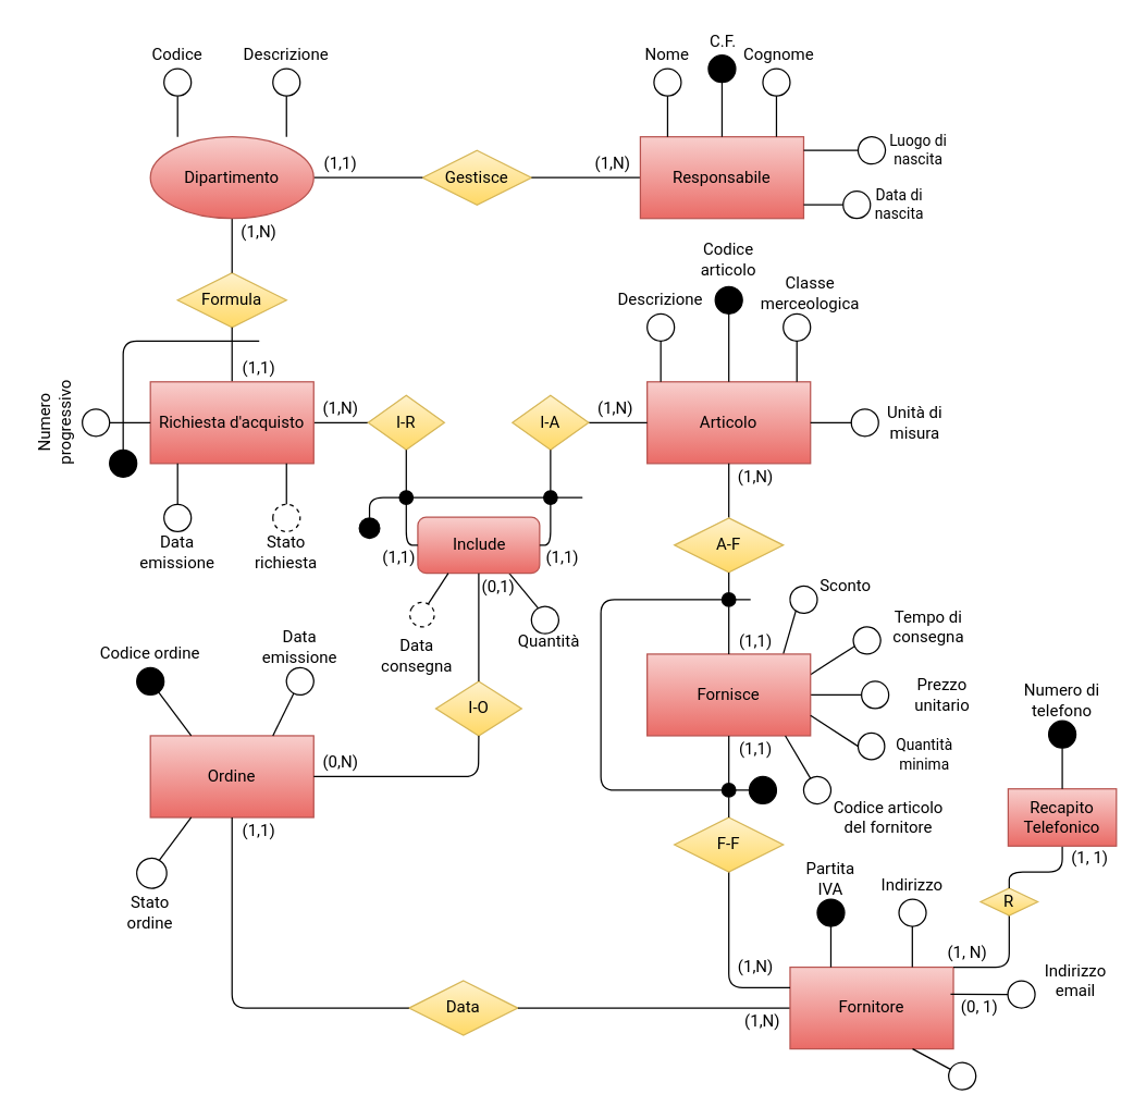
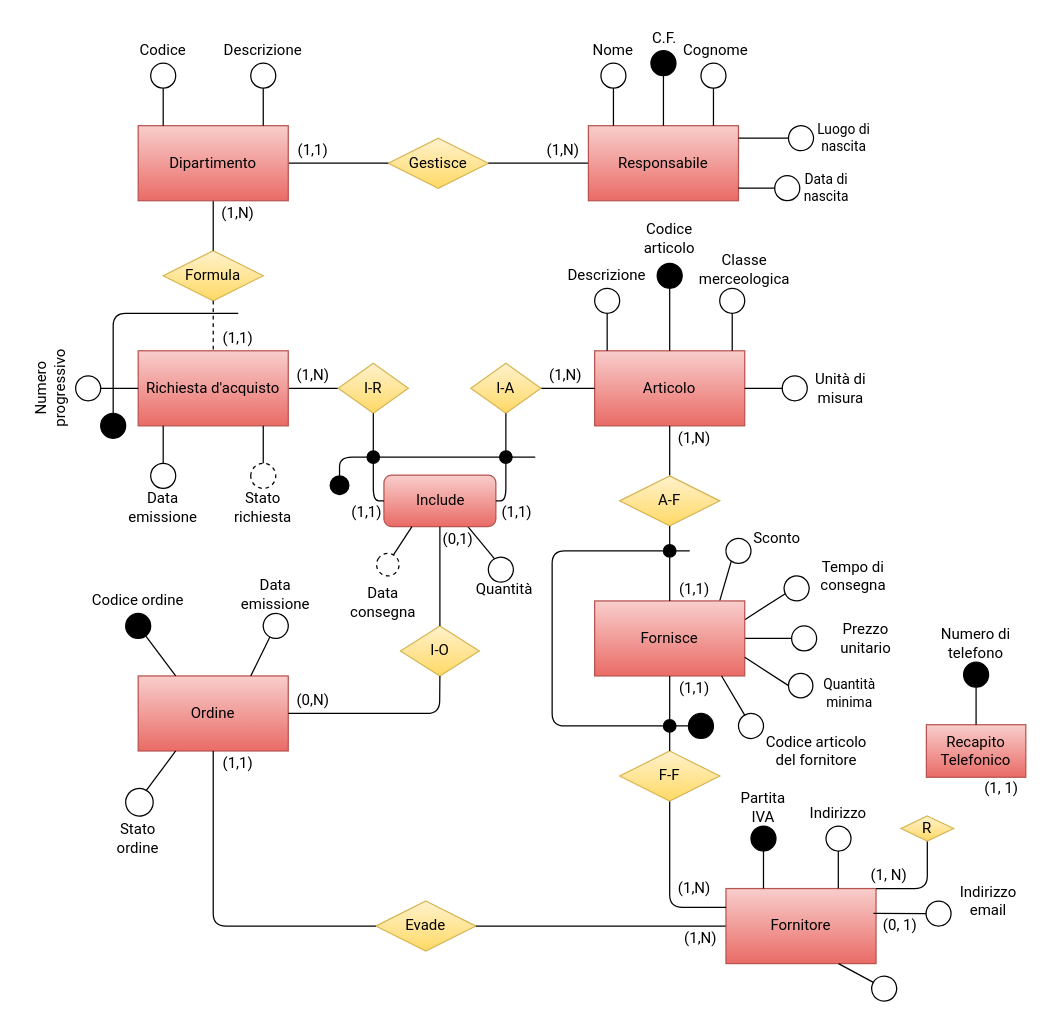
- <mxCell id="101" value="&lt;div&gt;Dipartimento&lt;/div&gt;" style="ellipse;whiteSpace=wrap;html=1;fontFamily=Roboto;fontSource=https%3A%2F%2Ffonts.googleapis.com%2Fcss%3Ffamily%3DRoboto;fillColor=#f8cecc;strokeColor=#b85450;gradientColor=#ea6b66;" parent="1" vertex="1"><mxGeometry x="110" y="100" width="120" height="60" as="geometry" /></mxCell>
+ <mxCell id="101" value="&lt;div&gt;Dipartimento&lt;/div&gt;" style="rounded=0;whiteSpace=wrap;html=1;fontFamily=Roboto;fontSource=https%3A%2F%2Ffonts.googleapis.com%2Fcss%3Ffamily%3DRoboto;fillColor=#f8cecc;strokeColor=#b85450;gradientColor=#ea6b66;" parent="1" vertex="1"><mxGeometry x="110" y="100" width="120" height="60" as="geometry" /></mxCell>
- <mxCell id="26" value="" style="endArrow=none;html=1;rounded=0;entryX=0.5;entryY=0;entryDx=0;entryDy=0;exitX=0.5;exitY=1;exitDx=0;exitDy=0;fontFamily=Roboto;fontSource=https%3A%2F%2Ffonts.googleapis.com%2Fcss%3Ffamily%3DRoboto;" parent="1" source="17" target="39" edge="1"><mxGeometry relative="1" as="geometry"><mxPoint x="204" y="393.5" as="sourcePoint" /><mxPoint x="344" y="353.5" as="targetPoint" /></mxGeometry></mxCell>
+ <mxCell id="26" value="" style="endArrow=none;html=1;rounded=0;entryX=0.5;entryY=0;entryDx=0;entryDy=0;exitX=0.5;exitY=1;exitDx=0;exitDy=0;fontFamily=Roboto;fontSource=https%3A%2F%2Ffonts.googleapis.com%2Fcss%3Ffamily%3DRoboto;dashed=1;" parent="1" source="17" target="39" edge="1"><mxGeometry relative="1" as="geometry"><mxPoint x="204" y="393.5" as="sourcePoint" /><mxPoint x="344" y="353.5" as="targetPoint" /></mxGeometry></mxCell>
- <mxCell id="164" value="" style="endArrow=none;html=1;exitX=0.5;exitY=0;exitDx=0;exitDy=0;entryX=0.5;entryY=1;entryDx=0;entryDy=0;" edge="1" parent="1" source="163" target="165"><mxGeometry width="50" height="50" relative="1" as="geometry"><mxPoint x="672" y="580" as="sourcePoint" /><mxPoint x="741" y="630" as="targetPoint" /><Array as="points"><mxPoint x="741" y="640" /><mxPoint x="780" y="640" /></Array></mxGeometry></mxCell>
- <mxCell id="68" value="Data" style="rhombus;whiteSpace=wrap;html=1;rounded=0;sketch=0;fontFamily=Roboto;fontSource=https%3A%2F%2Ffonts.googleapis.com%2Fcss%3Ffamily%3DRoboto;gradientColor=#ffd966;fillColor=#fff2cc;strokeColor=#d6b656;" parent="1" vertex="1"><mxGeometry x="300" y="720" width="80" height="40" as="geometry" /></mxCell>
+ <mxCell id="68" value="Evade" style="rhombus;whiteSpace=wrap;html=1;rounded=0;sketch=0;fontFamily=Roboto;fontSource=https%3A%2F%2Ffonts.googleapis.com%2Fcss%3Ffamily%3DRoboto;gradientColor=#ffd966;fillColor=#fff2cc;strokeColor=#d6b656;" parent="1" vertex="1"><mxGeometry x="300" y="720" width="80" height="40" as="geometry" /></mxCell>
